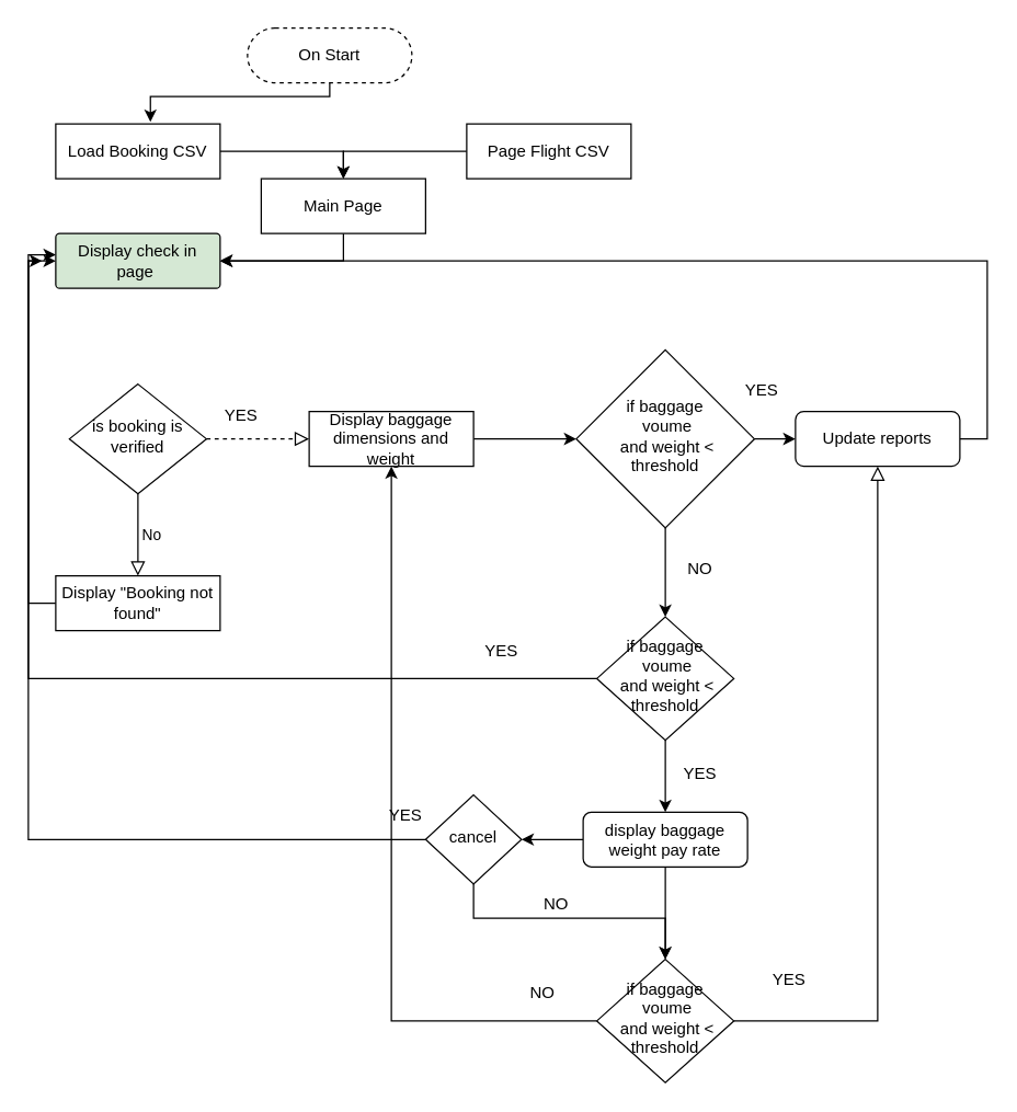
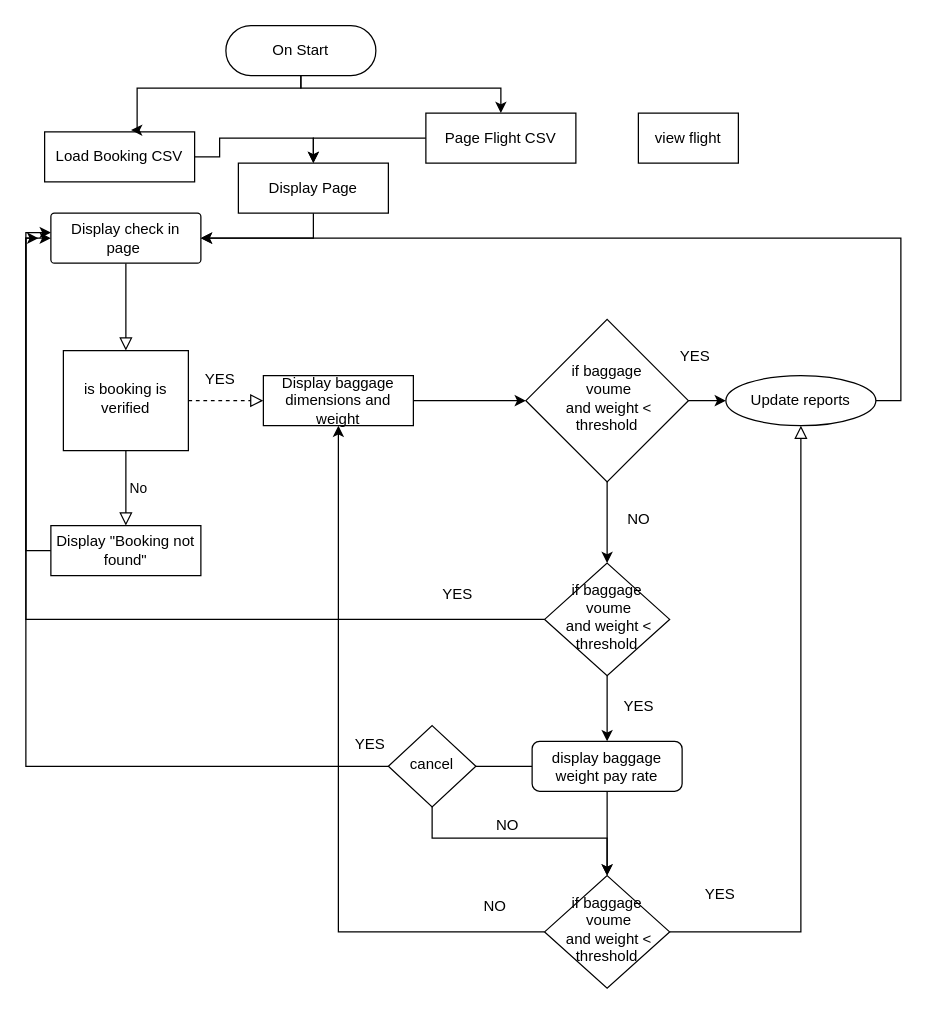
- <mxCell id="14" value="On Start" style="rounded=1;whiteSpace=wrap;html=1;fontSize=12;glass=0;strokeWidth=1;shadow=0;arcSize=50;dashed=1;" vertex="1" parent="1"><mxGeometry x="180" y="20" width="120" height="40" as="geometry" /></mxCell>
+ <mxCell id="14" value="On Start" style="rounded=1;whiteSpace=wrap;html=1;fontSize=12;glass=0;strokeWidth=1;shadow=0;arcSize=50;" vertex="1" parent="1"><mxGeometry x="180" y="20" width="120" height="40" as="geometry" /></mxCell>
+ <mxCell id="13" style="edgeStyle=orthogonalEdgeStyle;rounded=0;orthogonalLoop=1;jettySize=auto;html=1;exitX=0.5;exitY=1;exitDx=0;exitDy=0;entryX=0.5;entryY=0;entryDx=0;entryDy=0;" edge="1" parent="1" source="14" target="23"><mxGeometry relative="1" as="geometry"><Array as="points"><mxPoint x="240" y="70" /><mxPoint x="400" y="70" /></Array></mxGeometry></mxCell>
- <mxCell id="16" value="Load Booking CSV" style="rounded=1;whiteSpace=wrap;html=1;fontSize=12;glass=0;strokeWidth=1;shadow=0;arcSize=0;" vertex="1" parent="1"><mxGeometry x="40" y="90" width="120" height="40" as="geometry" /></mxCell>
+ <mxCell id="16" value="Load Booking CSV" style="rounded=1;whiteSpace=wrap;html=1;fontSize=12;glass=0;strokeWidth=1;shadow=0;arcSize=0;" vertex="1" parent="1"><mxGeometry x="35" y="105" width="120" height="40" as="geometry" /></mxCell>
+ <mxCell id="37" value="view flight" style="rounded=1;whiteSpace=wrap;html=1;fontSize=12;glass=0;strokeWidth=1;shadow=0;arcSize=0;" vertex="1" parent="1"><mxGeometry x="510" y="90" width="80" height="40" as="geometry" /></mxCell>
- <mxCell id="18" value="Main Page" style="rounded=1;whiteSpace=wrap;html=1;fontSize=12;glass=0;strokeWidth=1;shadow=0;arcSize=0;" vertex="1" parent="1"><mxGeometry x="190" y="130" width="120" height="40" as="geometry" /></mxCell>
+ <mxCell id="18" value="Display Page" style="rounded=1;whiteSpace=wrap;html=1;fontSize=12;glass=0;strokeWidth=1;shadow=0;arcSize=0;" vertex="1" parent="1"><mxGeometry x="190" y="130" width="120" height="40" as="geometry" /></mxCell>
- <mxCell id="3" value="Display check in page&amp;nbsp;" style="rounded=1;whiteSpace=wrap;html=1;fontSize=12;glass=0;strokeWidth=1;shadow=0;arcSize=7;fillColor=#d5e8d4;" parent="1" vertex="1"><mxGeometry x="40" y="170" width="120" height="40" as="geometry" /></mxCell>
+ <mxCell id="3" value="Display check in page&amp;nbsp;" style="rounded=1;whiteSpace=wrap;html=1;fontSize=12;glass=0;strokeWidth=1;shadow=0;arcSize=7;" parent="1" vertex="1"><mxGeometry x="40" y="170" width="120" height="40" as="geometry" /></mxCell>
+ <mxCell id="2" value="" style="rounded=0;html=1;jettySize=auto;orthogonalLoop=1;fontSize=11;endArrow=block;endFill=0;endSize=8;strokeWidth=1;shadow=0;labelBackgroundColor=none;edgeStyle=orthogonalEdgeStyle;" parent="1" source="3" target="5" edge="1"><mxGeometry relative="1" as="geometry" /></mxCell>
- <mxCell id="5" value="is booking is verified" style="rhombus;whiteSpace=wrap;html=1;shadow=0;fontFamily=Helvetica;fontSize=12;align=center;strokeWidth=1;spacing=6;spacingTop=-4;" parent="1" vertex="1"><mxGeometry x="50" y="280" width="100" height="80" as="geometry" /></mxCell>
+ <mxCell id="5" value="is booking is verified" style="whiteSpace=wrap;html=1;shadow=0;fontFamily=Helvetica;fontSize=12;align=center;strokeWidth=1;spacing=6;spacingTop=-4;rounded=0;" parent="1" vertex="1"><mxGeometry x="50" y="280" width="100" height="80" as="geometry" /></mxCell>
- <mxCell id="21" value="Display baggage dimensions and weight" style="rounded=1;whiteSpace=wrap;html=1;fontSize=12;glass=0;strokeWidth=1;shadow=0;arcSize=0;" parent="1" vertex="1"><mxGeometry x="225" y="300" width="120" height="40" as="geometry" /></mxCell>
+ <mxCell id="21" value="Display baggage dimensions and weight" style="rounded=1;whiteSpace=wrap;html=1;fontSize=12;glass=0;strokeWidth=1;shadow=0;arcSize=0;" parent="1" vertex="1"><mxGeometry x="210" y="300" width="120" height="40" as="geometry" /></mxCell>
- <mxCell id="12" value="Update reports" style="rounded=1;whiteSpace=wrap;html=1;fontSize=12;glass=0;strokeWidth=1;shadow=0;" parent="1" vertex="1"><mxGeometry x="580" y="300" width="120" height="40" as="geometry" /></mxCell>
+ <mxCell id="12" value="Update reports" style="ellipse;whiteSpace=wrap;html=1;fontSize=12;glass=0;strokeWidth=1;shadow=0;" parent="1" vertex="1"><mxGeometry x="580" y="300" width="120" height="40" as="geometry" /></mxCell>
- <mxCell id="32" style="edgeStyle=orthogonalEdgeStyle;rounded=0;orthogonalLoop=1;jettySize=auto;html=1;exitX=0;exitY=0.5;exitDx=0;exitDy=0;entryX=1;entryY=0.5;entryDx=0;entryDy=0;" edge="1" parent="1" source="35" target="29"><mxGeometry relative="1" as="geometry" /></mxCell>
+ <mxCell id="32" style="edgeStyle=orthogonalEdgeStyle;rounded=0;orthogonalLoop=1;jettySize=auto;html=1;exitX=0;exitY=0.5;exitDx=0;exitDy=0;entryX=1;entryY=0.5;entryDx=0;entryDy=0;endArrow=none;" edge="1" parent="1" source="35" target="29"><mxGeometry relative="1" as="geometry" /></mxCell>
